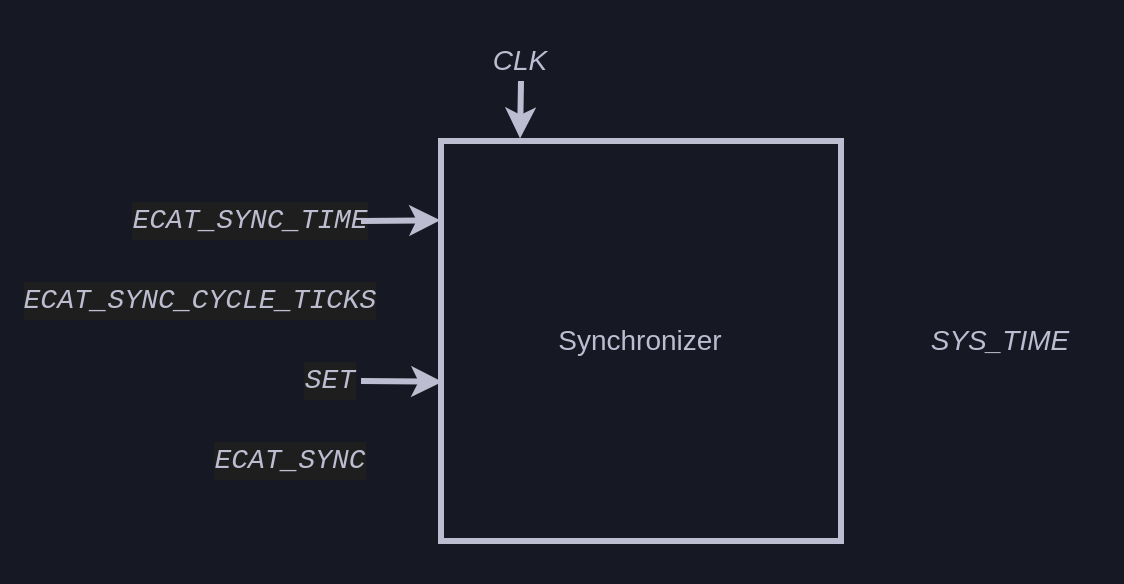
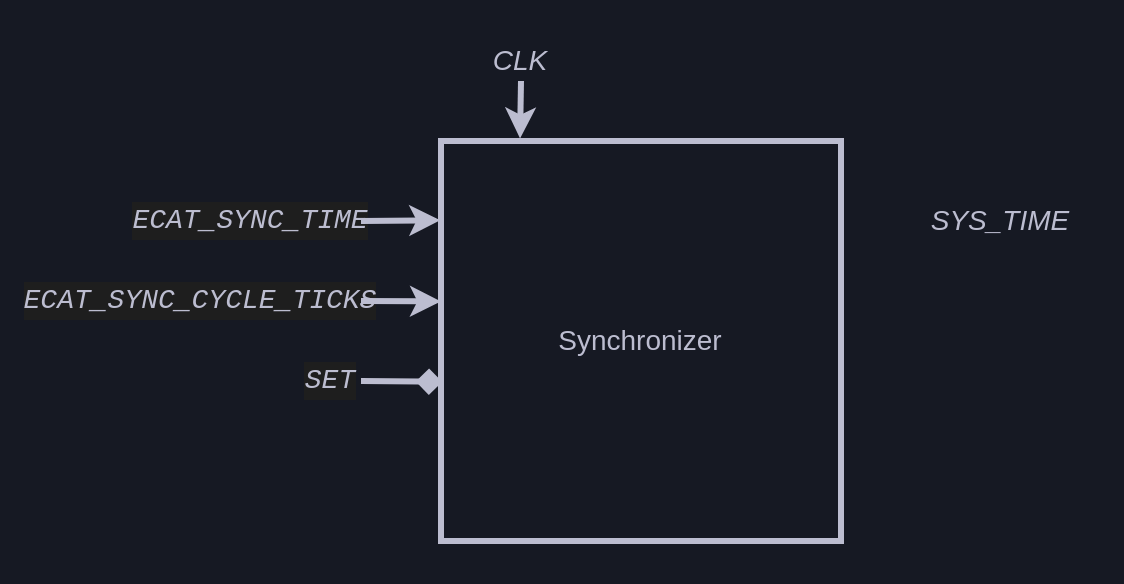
+ <mxCell id="8" value="" style="endArrow=classic;html=1;rounded=0;fontSize=14;fontColor=#BCBDD0;strokeColor=#bcbdd0;strokeWidth=3;exitX=1;exitY=0.5;exitDx=0;exitDy=0;entryX=0;entryY=0.401;entryDx=0;entryDy=0;entryPerimeter=0;" parent="1" source="6" target="9" edge="1"><mxGeometry width="50" height="50" relative="1" as="geometry"><mxPoint x="200" y="-311.26" as="sourcePoint" /><mxPoint x="460" y="-560" as="targetPoint" /></mxGeometry></mxCell>
- <mxCell id="10" value="&lt;i style=&quot;font-size: 14px;&quot;&gt;SYS_TIME&lt;/i&gt;" style="text;html=1;strokeColor=none;fillColor=none;align=center;verticalAlign=middle;whiteSpace=wrap;rounded=0;labelBackgroundColor=none;fontSize=14;fontColor=#BCBDD0;" parent="1" vertex="1"><mxGeometry x="460" y="150" width="80" height="40" as="geometry" /></mxCell>
+ <mxCell id="10" value="&lt;i style=&quot;font-size: 14px;&quot;&gt;SYS_TIME&lt;/i&gt;" style="text;html=1;strokeColor=none;fillColor=none;align=center;verticalAlign=middle;whiteSpace=wrap;rounded=0;labelBackgroundColor=none;fontSize=14;fontColor=#BCBDD0;" parent="1" vertex="1"><mxGeometry x="460" y="90" width="80" height="40" as="geometry" /></mxCell>
- <mxCell id="2" value="" style="endArrow=classic;html=1;rounded=0;fontSize=14;fontColor=#BCBDD0;entryX=0.003;entryY=0.602;entryDx=0;entryDy=0;strokeColor=#bcbdd0;strokeWidth=3;exitX=1;exitY=0.5;exitDx=0;exitDy=0;entryPerimeter=0;" parent="1" source="3" target="9" edge="1"><mxGeometry width="50" height="50" relative="1" as="geometry"><mxPoint x="170" y="-191.26" as="sourcePoint" /><mxPoint x="250" y="-191.26" as="targetPoint" /></mxGeometry></mxCell>
+ <mxCell id="2" value="" style="endArrow=diamond;html=1;rounded=0;fontSize=14;fontColor=#BCBDD0;entryX=0.003;entryY=0.602;entryDx=0;entryDy=0;strokeColor=#bcbdd0;strokeWidth=3;exitX=1;exitY=0.5;exitDx=0;exitDy=0;entryPerimeter=0;" parent="1" source="3" target="9" edge="1"><mxGeometry width="50" height="50" relative="1" as="geometry"><mxPoint x="170" y="-191.26" as="sourcePoint" /><mxPoint x="250" y="-191.26" as="targetPoint" /></mxGeometry></mxCell>
- <mxCell id="7" value="&lt;div style=&quot;background-color: rgb(30, 30, 30); font-family: &amp;quot;hackgennerd console&amp;quot;, &amp;quot;source code pro&amp;quot;, &amp;quot;源ノ角ゴシック code jp n&amp;quot;, consolas, &amp;quot;courier new&amp;quot;, monospace; line-height: 19px; font-size: 14px;&quot;&gt;&lt;i style=&quot;font-size: 14px;&quot;&gt;ECAT_SYNC&lt;/i&gt;&lt;/div&gt;" style="text;html=1;strokeColor=none;fillColor=none;align=center;verticalAlign=middle;whiteSpace=wrap;rounded=0;labelBackgroundColor=none;fontSize=14;fontColor=#BCBDD0;" parent="1" vertex="1"><mxGeometry x="110" y="210" width="70" height="40" as="geometry" /></mxCell>
